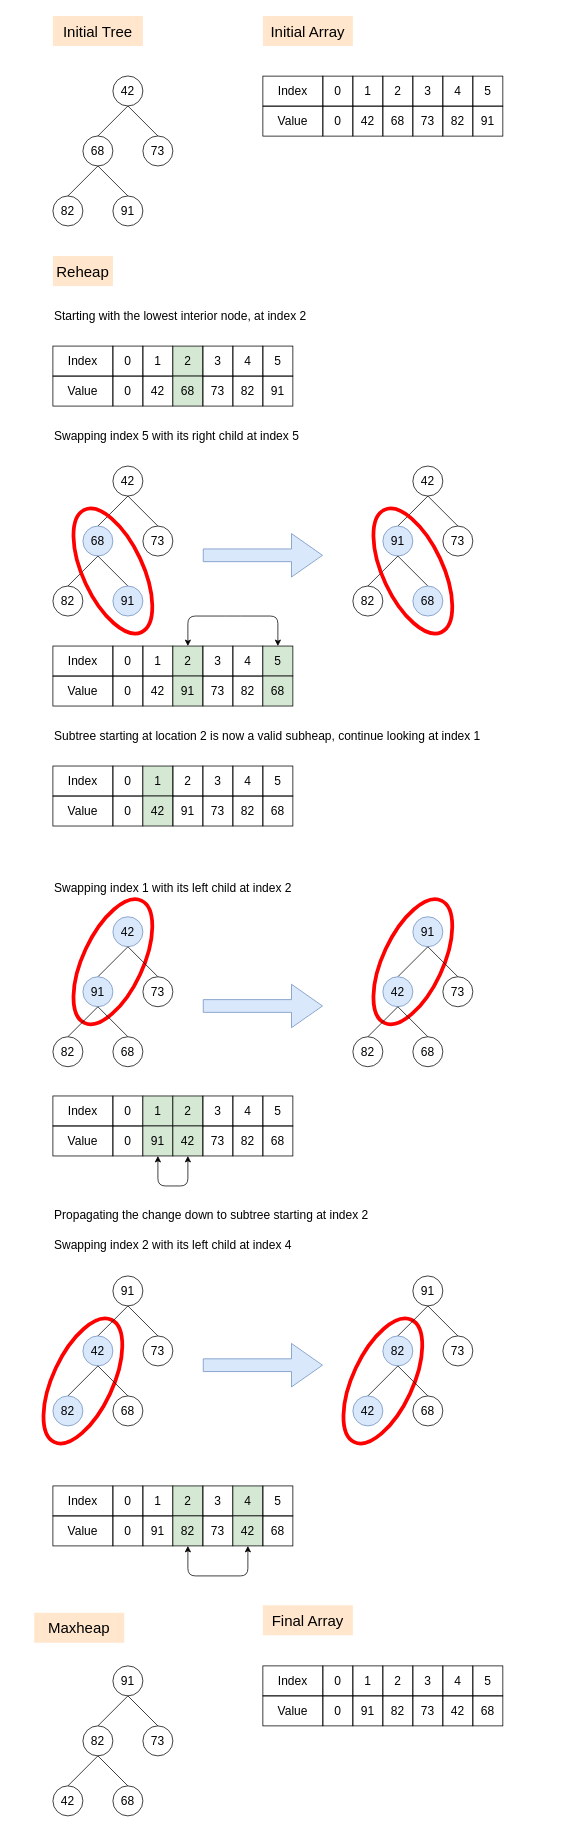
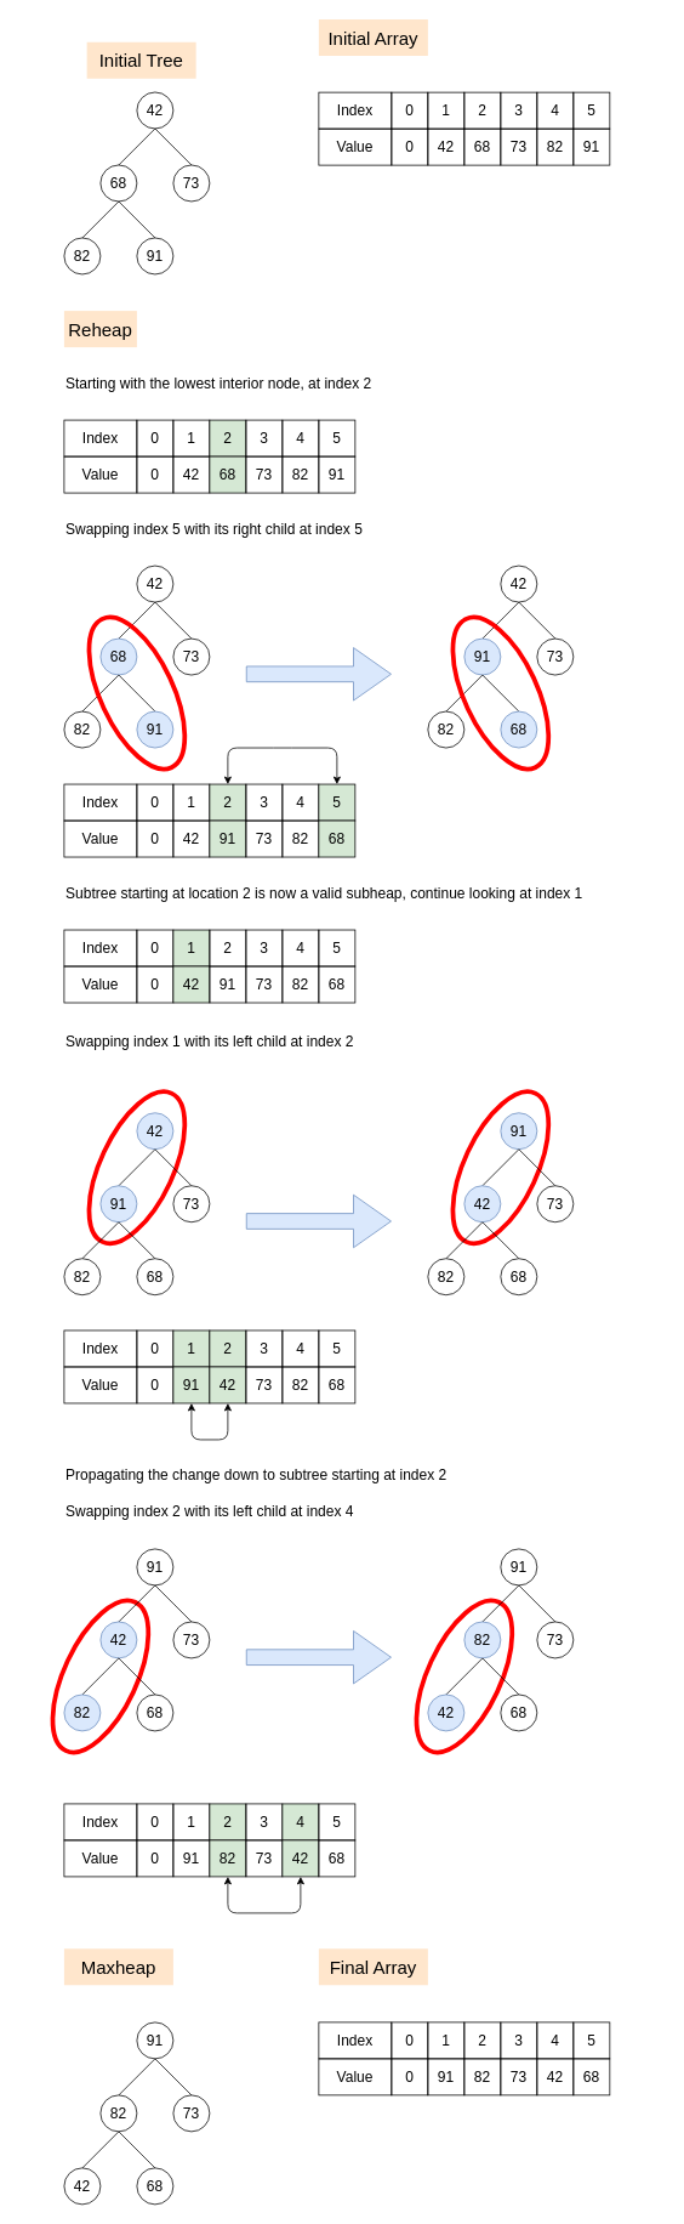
- <mxCell id="4" value="&lt;font style=&quot;font-size: 20px&quot;&gt;Initial Tree&lt;/font&gt;" style="text;html=1;strokeColor=none;fillColor=#ffe6cc;align=center;verticalAlign=middle;whiteSpace=wrap;rounded=0;" vertex="1" parent="1"><mxGeometry x="70" y="20.833" width="120" height="40" as="geometry" /></mxCell>
+ <mxCell id="4" value="&lt;font style=&quot;font-size: 20px&quot;&gt;Initial Tree&lt;/font&gt;" style="text;html=1;strokeColor=none;fillColor=#ffe6cc;align=center;verticalAlign=middle;whiteSpace=wrap;rounded=0;" vertex="1" parent="1"><mxGeometry x="95" y="45.833" width="120" height="40" as="geometry" /></mxCell>
- <mxCell id="116" value="Swapping index 1 with its left child at index 2" style="text;html=1;strokeColor=none;fillColor=none;align=left;verticalAlign=middle;whiteSpace=wrap;rounded=0;fontSize=16;" vertex="1" parent="1"><mxGeometry x="70" y="1163.5" width="360" height="38" as="geometry" /></mxCell>
+ <mxCell id="116" value="Swapping index 1 with its left child at index 2" style="text;html=1;strokeColor=none;fillColor=none;align=left;verticalAlign=middle;whiteSpace=wrap;rounded=0;fontSize=16;" vertex="1" parent="1"><mxGeometry x="70" y="1123.5" width="360" height="38" as="geometry" /></mxCell>
- <mxCell id="170" value="&lt;font style=&quot;font-size: 20px&quot;&gt;Maxheap&lt;/font&gt;" style="text;html=1;strokeColor=none;fillColor=#ffe6cc;align=center;verticalAlign=middle;whiteSpace=wrap;rounded=0;" vertex="1" parent="1"><mxGeometry x="45" y="2150.167" width="120" height="40" as="geometry" /></mxCell>
+ <mxCell id="170" value="&lt;font style=&quot;font-size: 20px&quot;&gt;Maxheap&lt;/font&gt;" style="text;html=1;strokeColor=none;fillColor=#ffe6cc;align=center;verticalAlign=middle;whiteSpace=wrap;rounded=0;" vertex="1" parent="1"><mxGeometry x="70" y="2140.167" width="120" height="40" as="geometry" /></mxCell>
